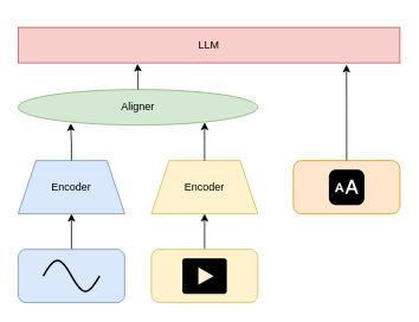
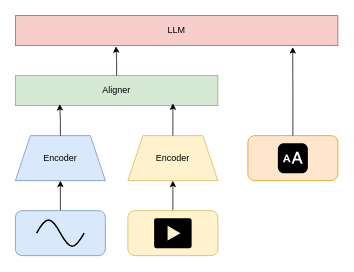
- <mxCell id="15" value="LLM" style="rounded=0;whiteSpace=wrap;html=1;fillColor=#f8cecc;strokeColor=#b85450;" vertex="1" parent="1"><mxGeometry x="20" y="30" width="430" height="40" as="geometry" /></mxCell>
+ <mxCell id="15" value="LLM" style="rounded=0;whiteSpace=wrap;html=1;fillColor=#f8cecc;strokeColor=#b85450;" vertex="1" parent="1"><mxGeometry x="20" y="20" width="430" height="40" as="geometry" /></mxCell>
- <mxCell id="11" value="Aligner" style="ellipse;whiteSpace=wrap;html=1;fillColor=#d5e8d4;strokeColor=#82b366;" vertex="1" parent="1"><mxGeometry x="20" y="100" width="270" height="40" as="geometry" /></mxCell>
+ <mxCell id="11" value="Aligner" style="rounded=0;whiteSpace=wrap;html=1;fillColor=#d5e8d4;strokeColor=#82b366;" vertex="1" parent="1"><mxGeometry x="20" y="100" width="270" height="40" as="geometry" /></mxCell>
